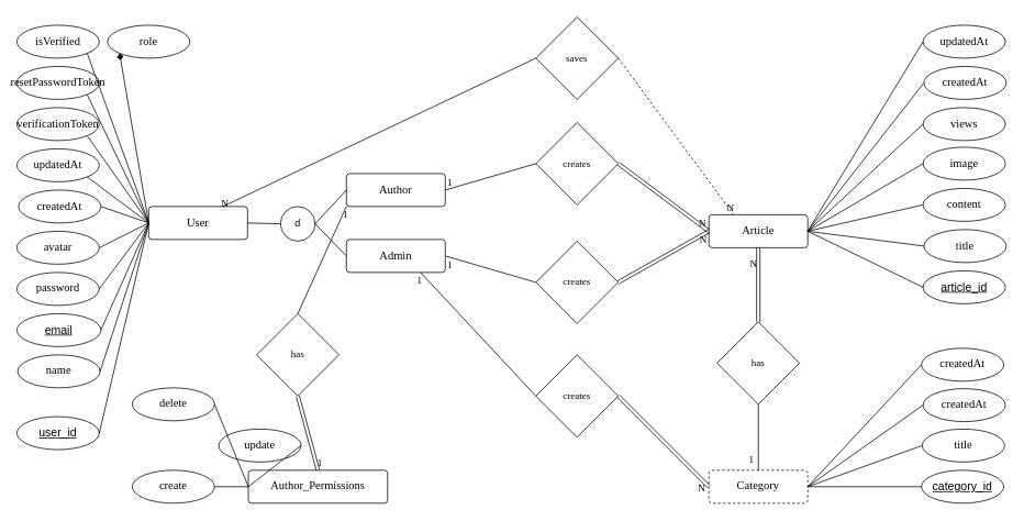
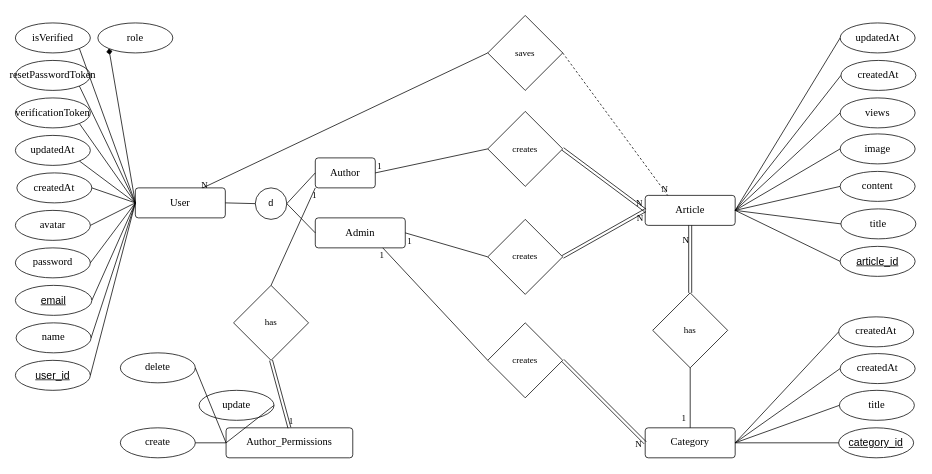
- <mxCell id="50" value="Author" style="rounded=1;arcSize=10;whiteSpace=wrap;html=1;align=center;fontFamily=cascadia code;fontSize=14;" parent="1" vertex="1"><mxGeometry x="420" y="210" width="120" height="40" as="geometry" /></mxCell>
+ <mxCell id="50" value="Author" style="rounded=1;arcSize=10;whiteSpace=wrap;html=1;align=center;fontFamily=cascadia code;fontSize=14;" parent="1" vertex="1"><mxGeometry x="420" y="210" width="80" height="40" as="geometry" /></mxCell>
- <mxCell id="3" value="user_id" style="ellipse;whiteSpace=wrap;html=1;align=center;fontStyle=4;fontSize=14;" parent="1" vertex="1"><mxGeometry x="20" y="505" width="100" height="40" as="geometry" /></mxCell>
+ <mxCell id="3" value="user_id" style="ellipse;whiteSpace=wrap;html=1;align=center;fontStyle=4;fontSize=14;" parent="1" vertex="1"><mxGeometry x="20" y="480" width="100" height="40" as="geometry" /></mxCell>
- <mxCell id="36" value="Category" style="rounded=1;arcSize=10;whiteSpace=wrap;html=1;align=center;fontFamily=cascadia code;fontSize=14;dashed=1;" parent="1" vertex="1"><mxGeometry x="860" y="570" width="120" height="40" as="geometry" /></mxCell>
+ <mxCell id="36" value="Category" style="rounded=1;arcSize=10;whiteSpace=wrap;html=1;align=center;fontFamily=cascadia code;fontSize=14;" parent="1" vertex="1"><mxGeometry x="860" y="570" width="120" height="40" as="geometry" /></mxCell>
